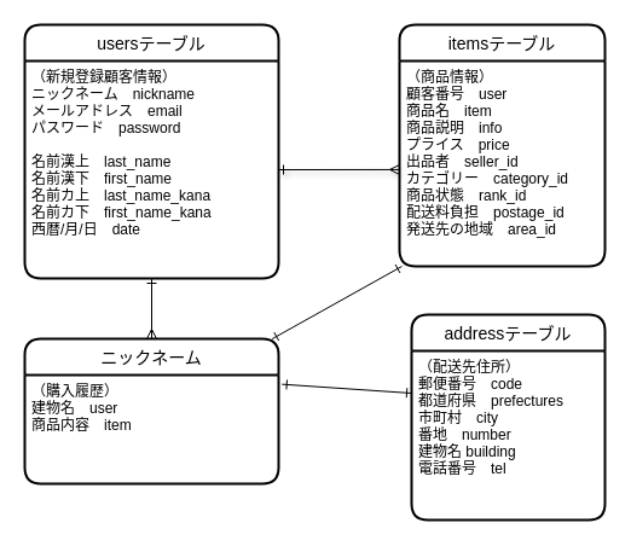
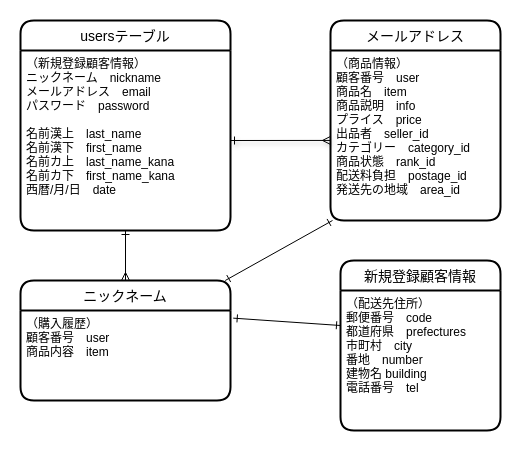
- <mxCell id="4" value="itemsテーブル" style="swimlane;childLayout=stackLayout;horizontal=1;startSize=30;horizontalStack=0;rounded=1;fontSize=14;fontStyle=0;strokeWidth=2;resizeParent=0;resizeLast=1;shadow=0;dashed=0;align=center;" parent="1" vertex="1"><mxGeometry x="330" y="20" width="170" height="200" as="geometry" /></mxCell>
+ <mxCell id="4" value="メールアドレス" style="swimlane;childLayout=stackLayout;horizontal=1;startSize=30;horizontalStack=0;rounded=1;fontSize=14;fontStyle=0;strokeWidth=2;resizeParent=0;resizeLast=1;shadow=0;dashed=0;align=center;" parent="1" vertex="1"><mxGeometry x="330" y="20" width="170" height="200" as="geometry" /></mxCell>
- <mxCell id="6" value="addressテーブル" style="swimlane;childLayout=stackLayout;horizontal=1;startSize=30;horizontalStack=0;rounded=1;fontSize=14;fontStyle=0;strokeWidth=2;resizeParent=0;resizeLast=1;shadow=0;dashed=0;align=center;" parent="1" vertex="1"><mxGeometry x="340" y="260" width="160" height="170" as="geometry" /></mxCell>
+ <mxCell id="6" value="新規登録顧客情報" style="swimlane;childLayout=stackLayout;horizontal=1;startSize=30;horizontalStack=0;rounded=1;fontSize=14;fontStyle=0;strokeWidth=2;resizeParent=0;resizeLast=1;shadow=0;dashed=0;align=center;" parent="1" vertex="1"><mxGeometry x="340" y="260" width="160" height="170" as="geometry" /></mxCell>
- <mxCell id="9" value="（購入履歴）&#10;建物名　user&#10;商品内容　item" style="align=left;strokeColor=none;fillColor=none;spacingLeft=4;fontSize=12;verticalAlign=top;resizable=0;rotatable=0;part=1;" parent="8" vertex="1"><mxGeometry y="30" width="210" height="90" as="geometry" /></mxCell>
+ <mxCell id="9" value="（購入履歴）&#10;顧客番号　user&#10;商品内容　item" style="align=left;strokeColor=none;fillColor=none;spacingLeft=4;fontSize=12;verticalAlign=top;resizable=0;rotatable=0;part=1;" parent="8" vertex="1"><mxGeometry y="30" width="210" height="90" as="geometry" /></mxCell>
